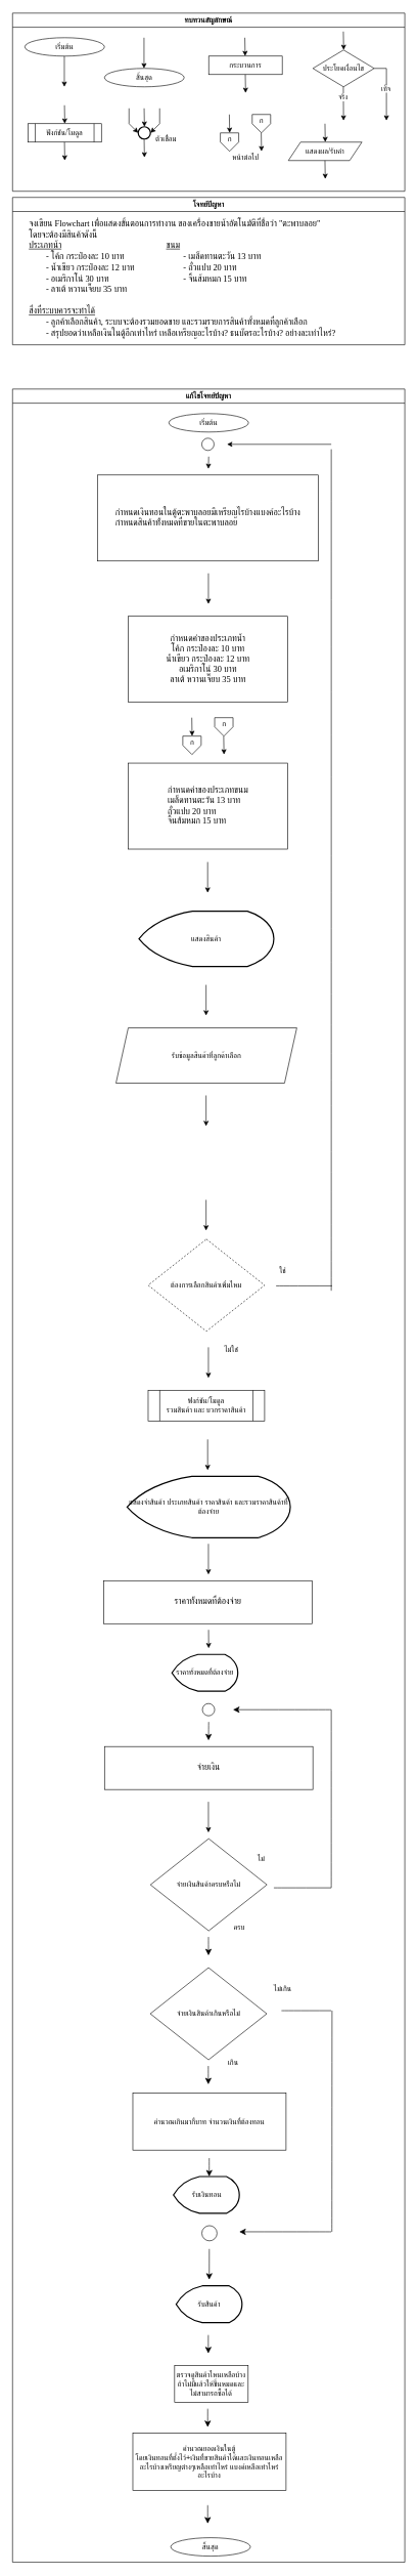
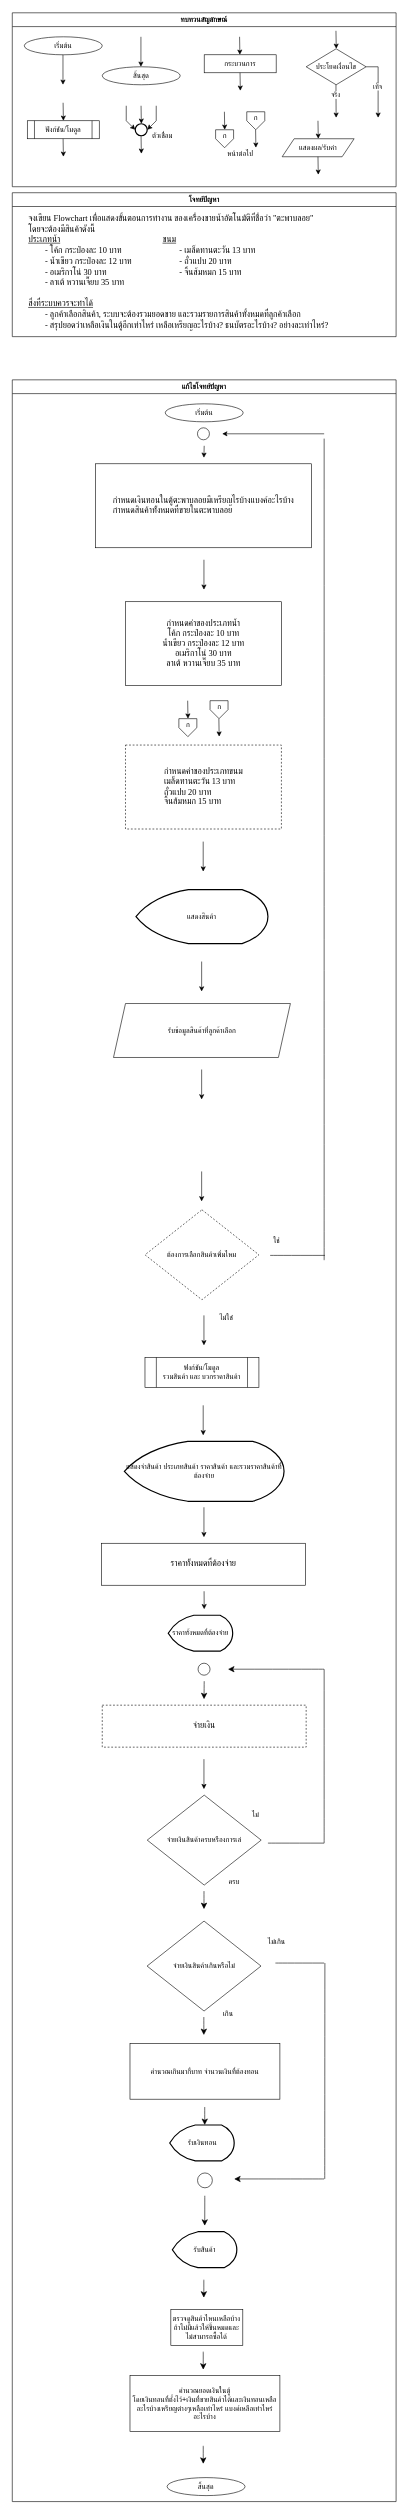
- <mxCell id="45" value="&lt;div&gt;&lt;span style=&quot;font-size: 14px; text-align: left; text-wrap-mode: nowrap;&quot;&gt;กำหนดค่าของประเภทขนม&lt;/span&gt;&lt;/div&gt;&lt;div style=&quot;text-align: left;&quot;&gt;&lt;span style=&quot;font-size: 14px; text-wrap-mode: nowrap;&quot;&gt;เมล็ดทานตะวัน 13 บาท&lt;/span&gt;&lt;/div&gt;&lt;div style=&quot;text-align: left;&quot;&gt;&lt;span style=&quot;font-size: 14px; text-wrap-mode: nowrap;&quot;&gt;ถั่วแปบ 20 บาท&lt;/span&gt;&lt;/div&gt;&lt;div style=&quot;text-align: left;&quot;&gt;&lt;span style=&quot;font-size: 14px; text-wrap-mode: nowrap;&quot;&gt;จิ้นส้มหมก 15 บาท&lt;/span&gt;&lt;/div&gt;" style="rounded=0;whiteSpace=wrap;html=1;fontFamily=Sarabun;fontSource=https%3A%2F%2Ffonts.googleapis.com%2Fcss%3Ffamily%3DSarabun;" parent="35" vertex="1"><mxGeometry x="188.75" y="609" width="260" height="140" as="geometry" /></mxCell>
+ <mxCell id="45" value="&lt;div&gt;&lt;span style=&quot;font-size: 14px; text-align: left; text-wrap-mode: nowrap;&quot;&gt;กำหนดค่าของประเภทขนม&lt;/span&gt;&lt;/div&gt;&lt;div style=&quot;text-align: left;&quot;&gt;&lt;span style=&quot;font-size: 14px; text-wrap-mode: nowrap;&quot;&gt;เมล็ดทานตะวัน 13 บาท&lt;/span&gt;&lt;/div&gt;&lt;div style=&quot;text-align: left;&quot;&gt;&lt;span style=&quot;font-size: 14px; text-wrap-mode: nowrap;&quot;&gt;ถั่วแปบ 20 บาท&lt;/span&gt;&lt;/div&gt;&lt;div style=&quot;text-align: left;&quot;&gt;&lt;span style=&quot;font-size: 14px; text-wrap-mode: nowrap;&quot;&gt;จิ้นส้มหมก 15 บาท&lt;/span&gt;&lt;/div&gt;" style="rounded=0;whiteSpace=wrap;html=1;fontFamily=Sarabun;fontSource=https%3A%2F%2Ffonts.googleapis.com%2Fcss%3Ffamily%3DSarabun;dashed=1;" parent="35" vertex="1"><mxGeometry x="188.75" y="609" width="260" height="140" as="geometry" /></mxCell>
- <mxCell id="64" value="&lt;div style=&quot;text-align: left;&quot;&gt;&lt;span style=&quot;font-size: 14px; text-wrap-mode: nowrap;&quot;&gt;จ่ายเงิน&lt;/span&gt;&lt;/div&gt;" style="rounded=0;whiteSpace=wrap;html=1;fontFamily=Sarabun;fontSource=https%3A%2F%2Ffonts.googleapis.com%2Fcss%3Ffamily%3DSarabun;" parent="35" vertex="1"><mxGeometry x="150.01" y="2210" width="340" height="70" as="geometry" /></mxCell>
+ <mxCell id="64" value="&lt;div style=&quot;text-align: left;&quot;&gt;&lt;span style=&quot;font-size: 14px; text-wrap-mode: nowrap;&quot;&gt;จ่ายเงิน&lt;/span&gt;&lt;/div&gt;" style="rounded=0;whiteSpace=wrap;html=1;fontFamily=Sarabun;fontSource=https%3A%2F%2Ffonts.googleapis.com%2Fcss%3Ffamily%3DSarabun;dashed=1;" parent="35" vertex="1"><mxGeometry x="150.01" y="2210" width="340" height="70" as="geometry" /></mxCell>
- <mxCell id="63" value="จ่ายเงินสินค้าครบหรือไม่" style="rhombus;whiteSpace=wrap;html=1;" parent="35" vertex="1"><mxGeometry x="225.01" y="2360" width="190" height="150" as="geometry" /></mxCell>
+ <mxCell id="63" value="จ่ายเงินสินค้าครบหรืองการเล่" style="rhombus;whiteSpace=wrap;html=1;" parent="35" vertex="1"><mxGeometry x="225.01" y="2360" width="190" height="150" as="geometry" /></mxCell>
